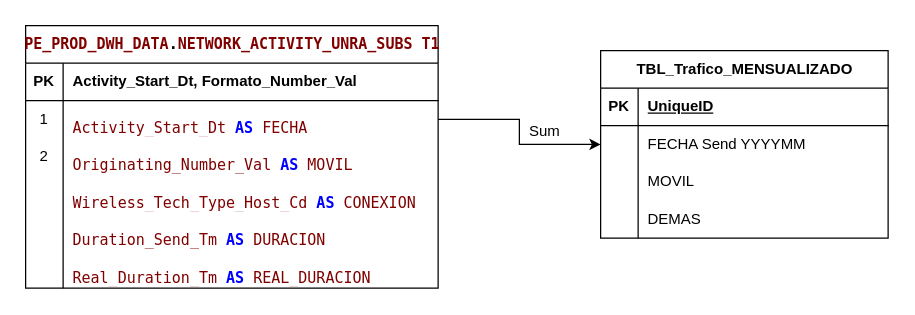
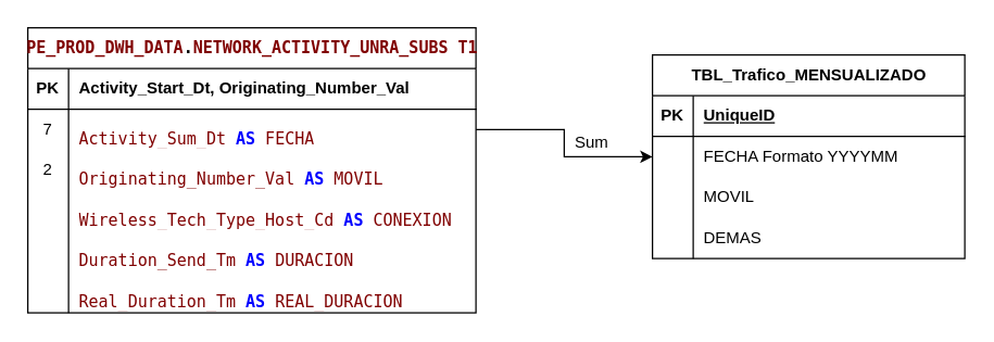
- <mxCell id="5" value="Activity_Start_Dt, Formato_Number_Val" style="shape=partialRectangle;connectable=0;fillColor=none;top=0;left=0;bottom=0;right=0;align=left;spacingLeft=6;fontStyle=1;overflow=hidden;whiteSpace=wrap;html=1;" vertex="1" parent="3"><mxGeometry x="30" width="300" height="30" as="geometry"><mxRectangle width="300" height="30" as="alternateBounds" /></mxGeometry></mxCell>
+ <mxCell id="5" value="Activity_Start_Dt, Originating_Number_Val" style="shape=partialRectangle;connectable=0;fillColor=none;top=0;left=0;bottom=0;right=0;align=left;spacingLeft=6;fontStyle=1;overflow=hidden;whiteSpace=wrap;html=1;" vertex="1" parent="3"><mxGeometry x="30" width="300" height="30" as="geometry"><mxRectangle width="300" height="30" as="alternateBounds" /></mxGeometry></mxCell>
- <mxCell id="7" value="1" style="shape=partialRectangle;connectable=0;fillColor=none;top=0;left=0;bottom=0;right=0;editable=1;overflow=hidden;whiteSpace=wrap;html=1;" vertex="1" parent="6"><mxGeometry width="30" height="30" as="geometry"><mxRectangle width="30" height="30" as="alternateBounds" /></mxGeometry></mxCell>
+ <mxCell id="7" value="7" style="shape=partialRectangle;connectable=0;fillColor=none;top=0;left=0;bottom=0;right=0;editable=1;overflow=hidden;whiteSpace=wrap;html=1;" vertex="1" parent="6"><mxGeometry width="30" height="30" as="geometry"><mxRectangle width="30" height="30" as="alternateBounds" /></mxGeometry></mxCell>
- <mxCell id="8" value="&lt;pre&gt;&lt;span style=&quot;color: #800000;&quot;&gt;Activity_Start_Dt&lt;/span&gt;&lt;span style=&quot;color: #000000;&quot;&gt; &lt;/span&gt;&lt;span style=&quot;color: #0000FF; font-weight: bold;&quot;&gt;AS&lt;/span&gt;&lt;span style=&quot;color: #000000;&quot;&gt; &lt;/span&gt;&lt;span style=&quot;color: #800000;&quot;&gt;FECHA&lt;/span&gt;&lt;/pre&gt;" style="shape=partialRectangle;connectable=0;fillColor=none;top=0;left=0;bottom=0;right=0;align=left;spacingLeft=6;overflow=hidden;whiteSpace=wrap;html=1;" vertex="1" parent="6"><mxGeometry x="30" width="300" height="30" as="geometry"><mxRectangle width="300" height="30" as="alternateBounds" /></mxGeometry></mxCell>
+ <mxCell id="8" value="&lt;pre&gt;&lt;span style=&quot;color: #800000;&quot;&gt;Activity_Sum_Dt&lt;/span&gt;&lt;span style=&quot;color: #000000;&quot;&gt; &lt;/span&gt;&lt;span style=&quot;color: #0000FF; font-weight: bold;&quot;&gt;AS&lt;/span&gt;&lt;span style=&quot;color: #000000;&quot;&gt; &lt;/span&gt;&lt;span style=&quot;color: #800000;&quot;&gt;FECHA&lt;/span&gt;&lt;/pre&gt;" style="shape=partialRectangle;connectable=0;fillColor=none;top=0;left=0;bottom=0;right=0;align=left;spacingLeft=6;overflow=hidden;whiteSpace=wrap;html=1;" vertex="1" parent="6"><mxGeometry x="30" width="300" height="30" as="geometry"><mxRectangle width="300" height="30" as="alternateBounds" /></mxGeometry></mxCell>
- <mxCell id="27" value="FECHA Send YYYYMM" style="shape=partialRectangle;connectable=0;fillColor=none;top=0;left=0;bottom=0;right=0;align=left;spacingLeft=6;overflow=hidden;whiteSpace=wrap;html=1;" vertex="1" parent="25"><mxGeometry x="30" width="200" height="30" as="geometry"><mxRectangle width="200" height="30" as="alternateBounds" /></mxGeometry></mxCell>
+ <mxCell id="27" value="FECHA Formato YYYYMM" style="shape=partialRectangle;connectable=0;fillColor=none;top=0;left=0;bottom=0;right=0;align=left;spacingLeft=6;overflow=hidden;whiteSpace=wrap;html=1;" vertex="1" parent="25"><mxGeometry x="30" width="200" height="30" as="geometry"><mxRectangle width="200" height="30" as="alternateBounds" /></mxGeometry></mxCell>
